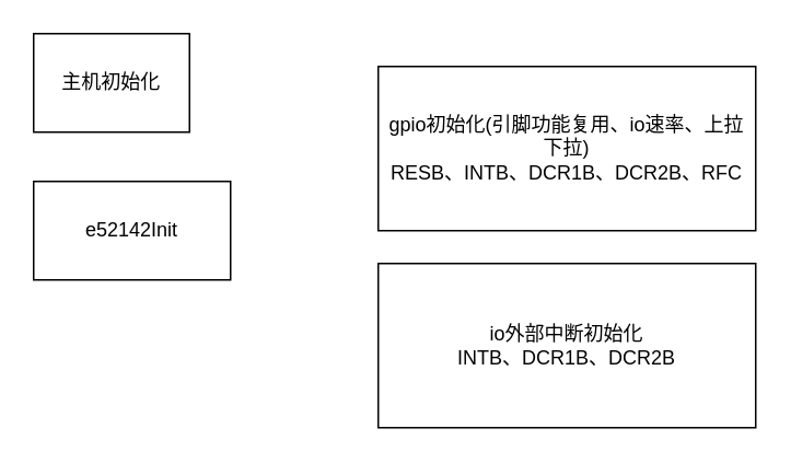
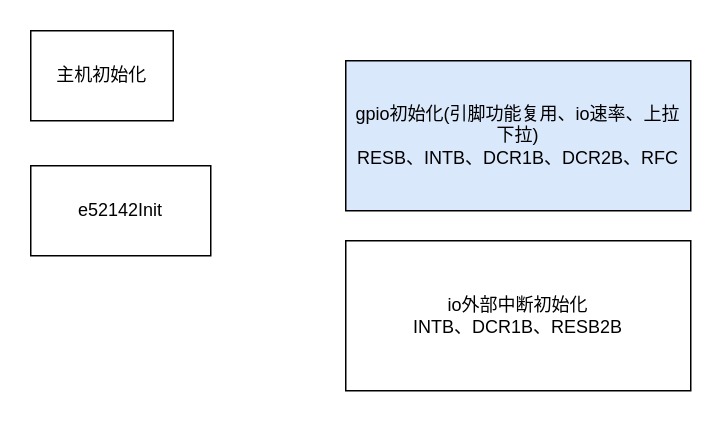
- <mxCell id="4" value="&lt;div&gt;gpio初始化(引脚功能复用、io速率、上拉下拉)&lt;/div&gt;&lt;div&gt;RESB、INTB、DCR1B、DCR2B、RFC&lt;/div&gt;" style="rounded=0;whiteSpace=wrap;html=1;" vertex="1" parent="1"><mxGeometry x="230" y="40" width="230" height="100" as="geometry" /></mxCell>
+ <mxCell id="4" value="&lt;div&gt;gpio初始化(引脚功能复用、io速率、上拉下拉)&lt;/div&gt;&lt;div&gt;RESB、INTB、DCR1B、DCR2B、RFC&lt;/div&gt;" style="rounded=0;whiteSpace=wrap;html=1;fillColor=#dae8fc;" vertex="1" parent="1"><mxGeometry x="230" y="40" width="230" height="100" as="geometry" /></mxCell>
- <mxCell id="5" value="&lt;div&gt;io外部中断初始化&lt;/div&gt;&lt;div&gt;INTB、DCR1B、DCR2B&lt;/div&gt;" style="rounded=0;whiteSpace=wrap;html=1;" vertex="1" parent="1"><mxGeometry x="230" y="160" width="230" height="100" as="geometry" /></mxCell>
+ <mxCell id="5" value="&lt;div&gt;io外部中断初始化&lt;/div&gt;&lt;div&gt;INTB、DCR1B、RESB2B&lt;/div&gt;" style="rounded=0;whiteSpace=wrap;html=1;" vertex="1" parent="1"><mxGeometry x="230" y="160" width="230" height="100" as="geometry" /></mxCell>
